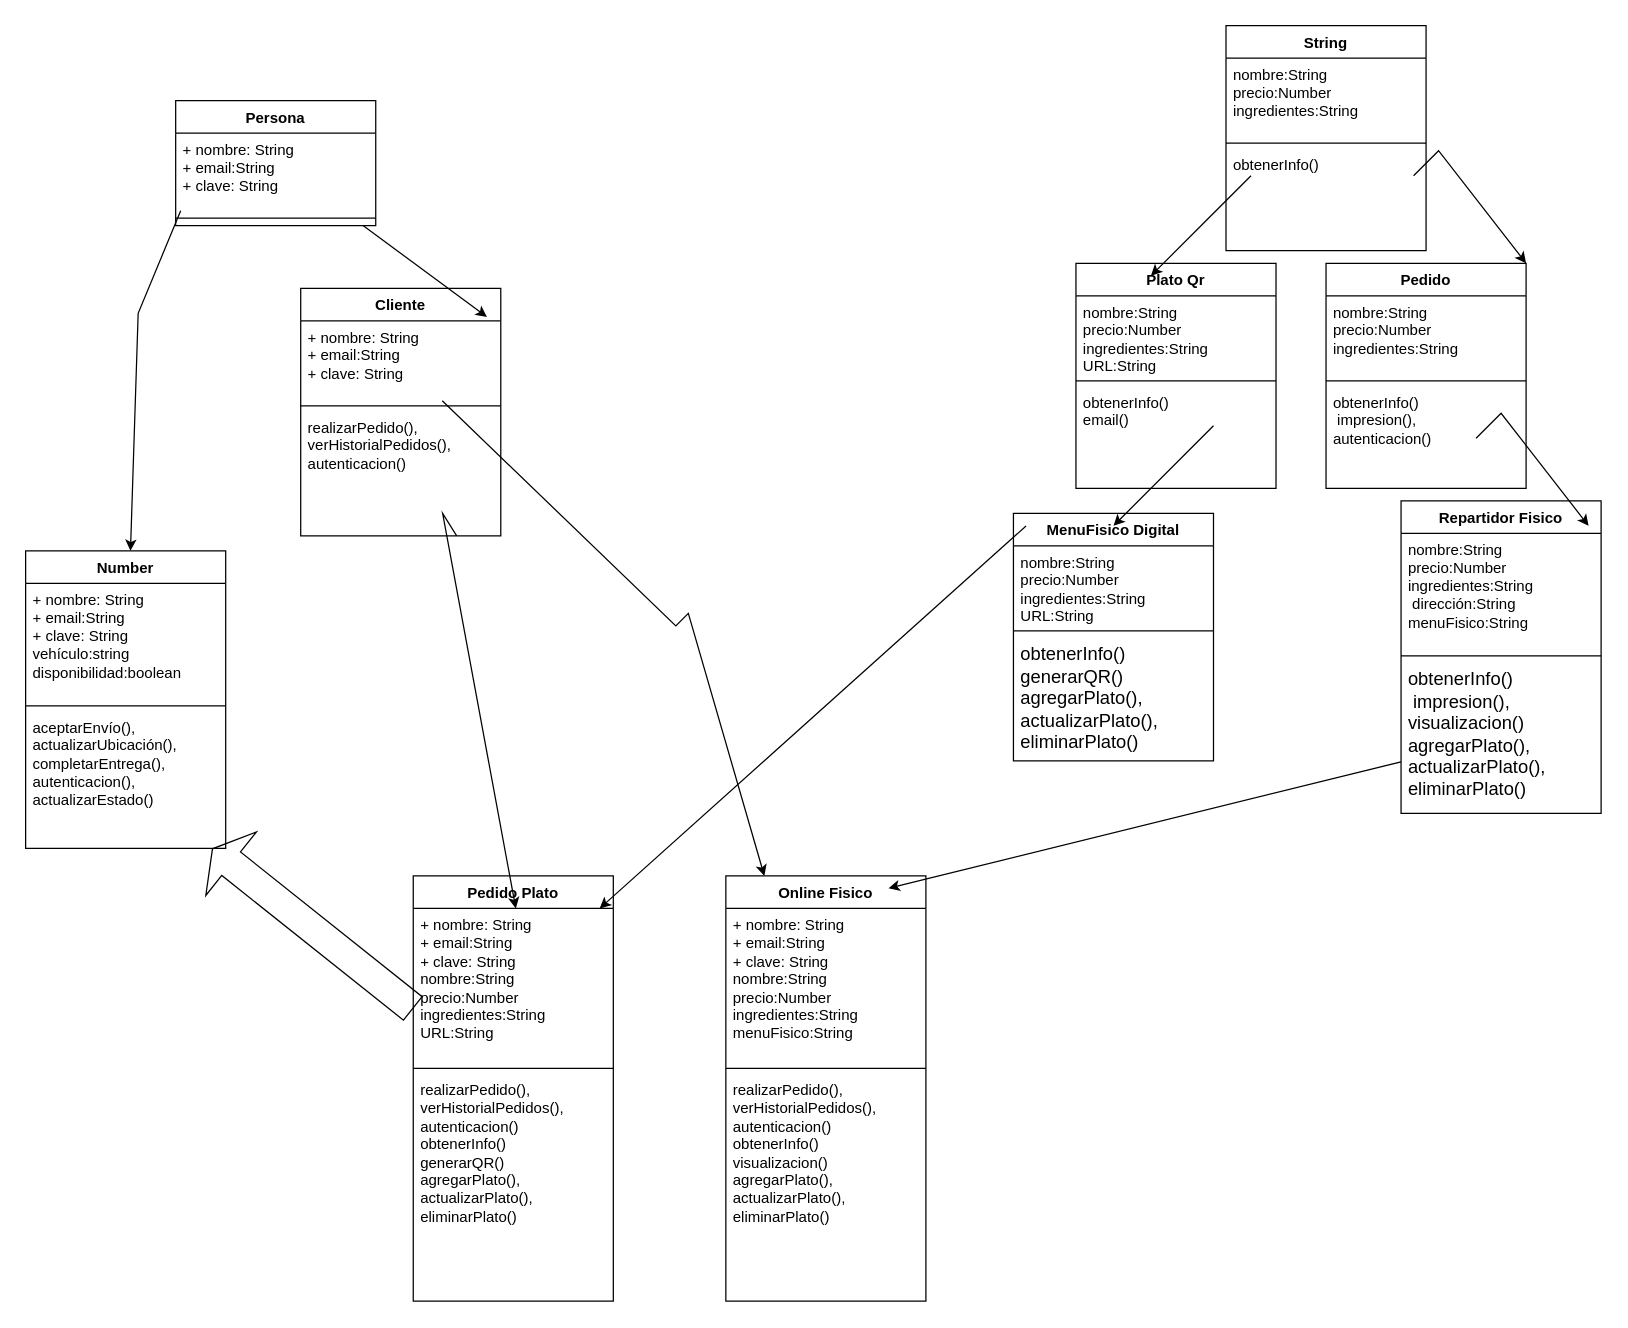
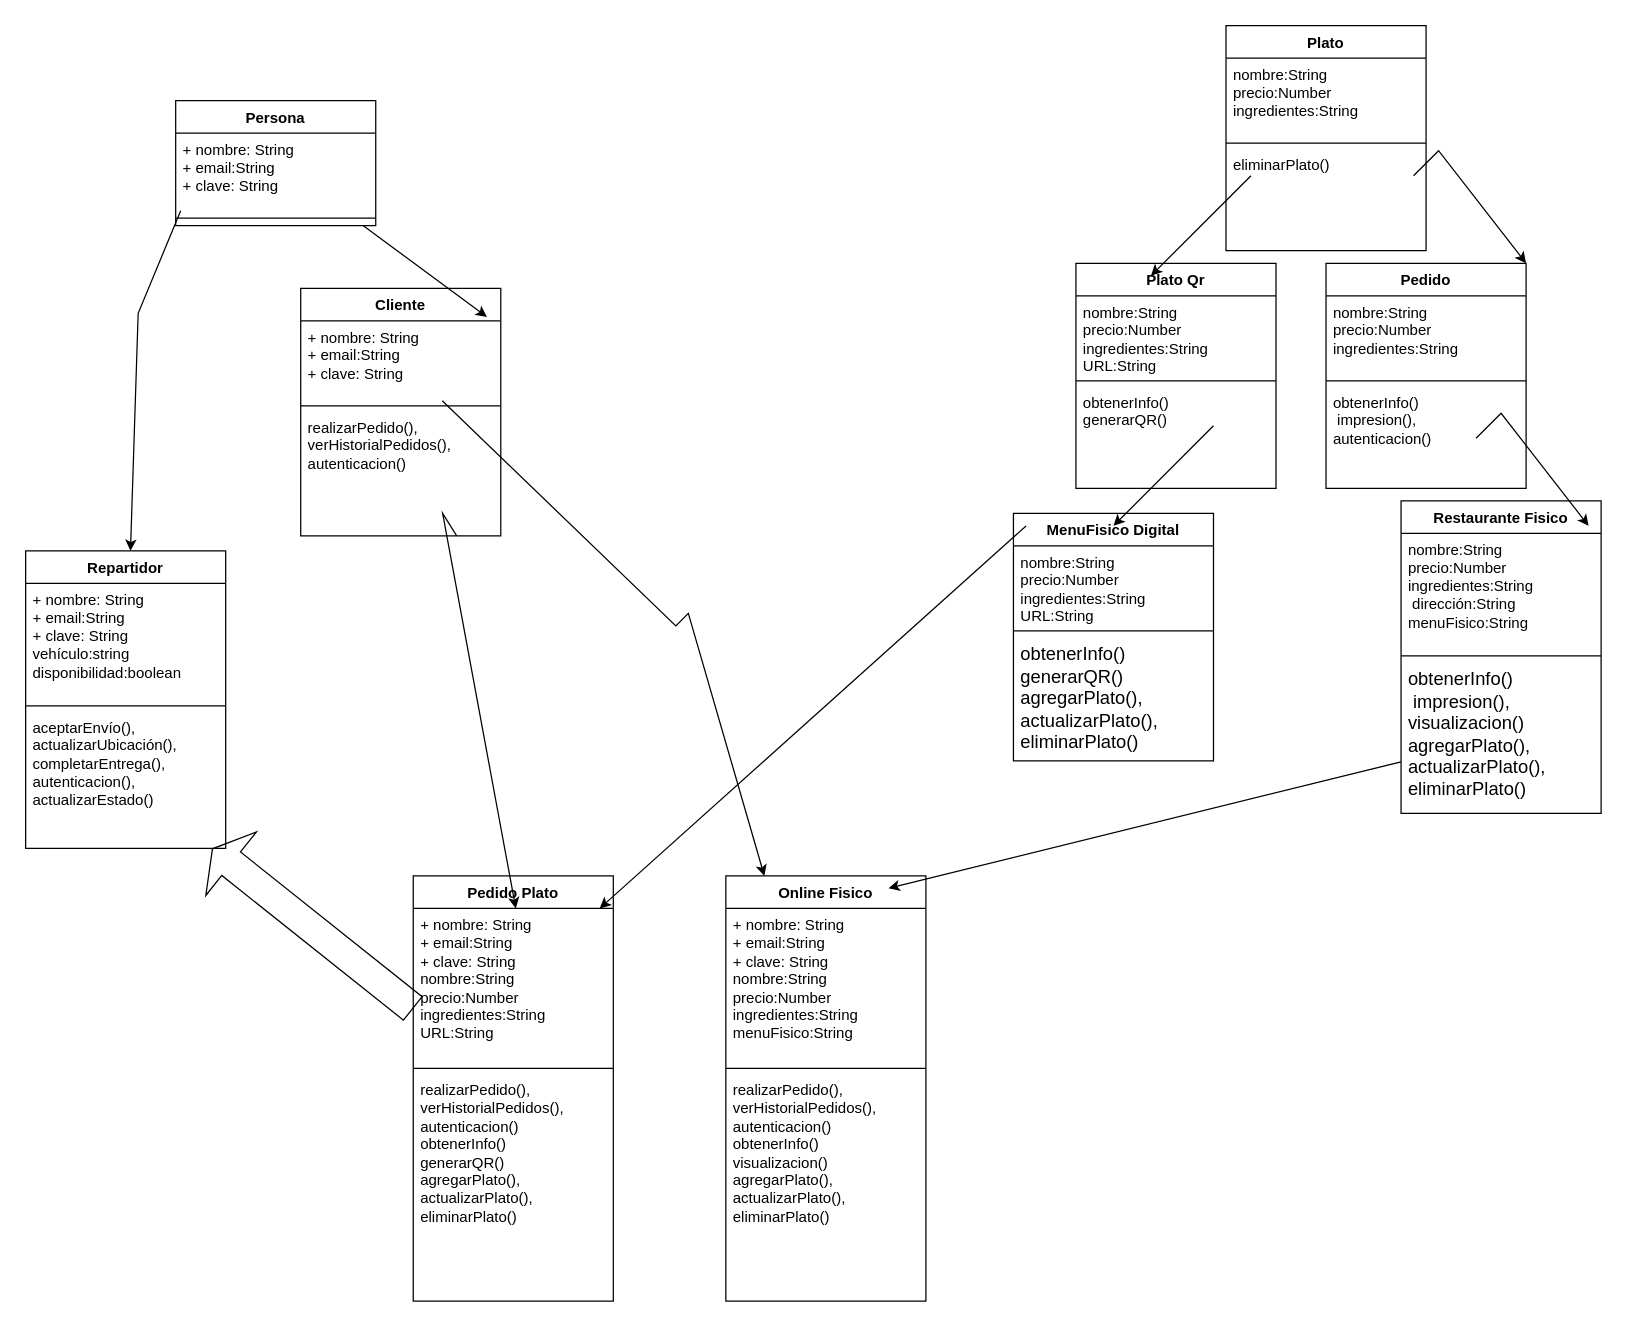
- <mxCell id="22" value="String" style="swimlane;fontStyle=1;align=center;verticalAlign=top;childLayout=stackLayout;horizontal=1;startSize=26;horizontalStack=0;resizeParent=1;resizeParentMax=0;resizeLast=0;collapsible=1;marginBottom=0;whiteSpace=wrap;html=1;" parent="1" vertex="1"><mxGeometry x="980" y="20" width="160" height="180" as="geometry" /></mxCell>
+ <mxCell id="22" value="Plato" style="swimlane;fontStyle=1;align=center;verticalAlign=top;childLayout=stackLayout;horizontal=1;startSize=26;horizontalStack=0;resizeParent=1;resizeParentMax=0;resizeLast=0;collapsible=1;marginBottom=0;whiteSpace=wrap;html=1;" parent="1" vertex="1"><mxGeometry x="980" y="20" width="160" height="180" as="geometry" /></mxCell>
- <mxCell id="25" value="obtenerInfo()" style="text;strokeColor=none;fillColor=none;align=left;verticalAlign=top;spacingLeft=4;spacingRight=4;overflow=hidden;rotatable=0;points=[[0,0.5],[1,0.5]];portConstraint=eastwest;whiteSpace=wrap;html=1;" parent="22" vertex="1"><mxGeometry y="98" width="160" height="82" as="geometry" /></mxCell>
+ <mxCell id="25" value="eliminarPlato()" style="text;strokeColor=none;fillColor=none;align=left;verticalAlign=top;spacingLeft=4;spacingRight=4;overflow=hidden;rotatable=0;points=[[0,0.5],[1,0.5]];portConstraint=eastwest;whiteSpace=wrap;html=1;" parent="22" vertex="1"><mxGeometry y="98" width="160" height="82" as="geometry" /></mxCell>
- <mxCell id="29" value="obtenerInfo()&lt;div&gt;&lt;div&gt;email()&lt;/div&gt;&lt;/div&gt;&lt;div&gt;&lt;br&gt;&lt;/div&gt;" style="text;strokeColor=none;fillColor=none;align=left;verticalAlign=top;spacingLeft=4;spacingRight=4;overflow=hidden;rotatable=0;points=[[0,0.5],[1,0.5]];portConstraint=eastwest;whiteSpace=wrap;html=1;" parent="26" vertex="1"><mxGeometry y="98" width="160" height="82" as="geometry" /></mxCell>
+ <mxCell id="29" value="obtenerInfo()&lt;div&gt;&lt;div&gt;generarQR()&lt;/div&gt;&lt;/div&gt;&lt;div&gt;&lt;br&gt;&lt;/div&gt;" style="text;strokeColor=none;fillColor=none;align=left;verticalAlign=top;spacingLeft=4;spacingRight=4;overflow=hidden;rotatable=0;points=[[0,0.5],[1,0.5]];portConstraint=eastwest;whiteSpace=wrap;html=1;" parent="26" vertex="1"><mxGeometry y="98" width="160" height="82" as="geometry" /></mxCell>
- <mxCell id="14" value="Repartidor Fisico" style="swimlane;fontStyle=1;align=center;verticalAlign=top;childLayout=stackLayout;horizontal=1;startSize=26;horizontalStack=0;resizeParent=1;resizeParentMax=0;resizeLast=0;collapsible=1;marginBottom=0;whiteSpace=wrap;html=1;" parent="1" vertex="1"><mxGeometry x="1120" y="400" width="160" height="250" as="geometry" /></mxCell>
+ <mxCell id="14" value="Restaurante Fisico" style="swimlane;fontStyle=1;align=center;verticalAlign=top;childLayout=stackLayout;horizontal=1;startSize=26;horizontalStack=0;resizeParent=1;resizeParentMax=0;resizeLast=0;collapsible=1;marginBottom=0;whiteSpace=wrap;html=1;" parent="1" vertex="1"><mxGeometry x="1120" y="400" width="160" height="250" as="geometry" /></mxCell>
- <mxCell id="10" value="Number" style="swimlane;fontStyle=1;align=center;verticalAlign=top;childLayout=stackLayout;horizontal=1;startSize=26;horizontalStack=0;resizeParent=1;resizeParentMax=0;resizeLast=0;collapsible=1;marginBottom=0;whiteSpace=wrap;html=1;" parent="1" vertex="1"><mxGeometry x="20" y="440" width="160" height="238" as="geometry" /></mxCell>
+ <mxCell id="10" value="Repartidor" style="swimlane;fontStyle=1;align=center;verticalAlign=top;childLayout=stackLayout;horizontal=1;startSize=26;horizontalStack=0;resizeParent=1;resizeParentMax=0;resizeLast=0;collapsible=1;marginBottom=0;whiteSpace=wrap;html=1;" parent="1" vertex="1"><mxGeometry x="20" y="440" width="160" height="238" as="geometry" /></mxCell>
